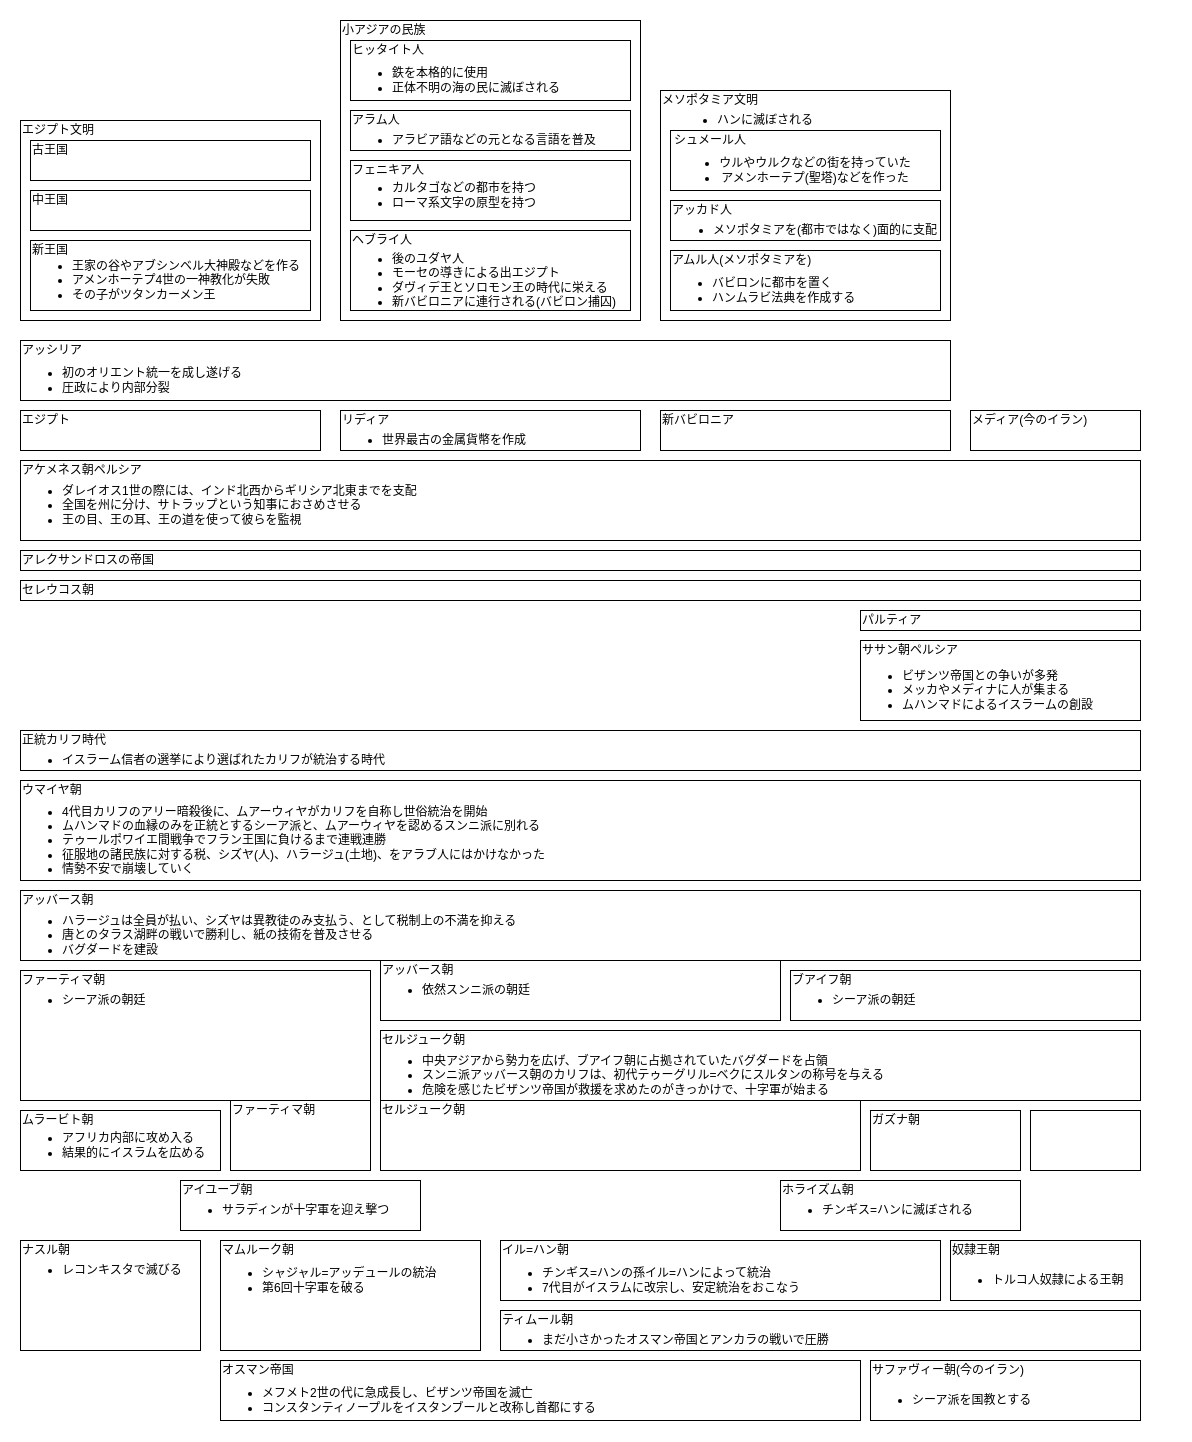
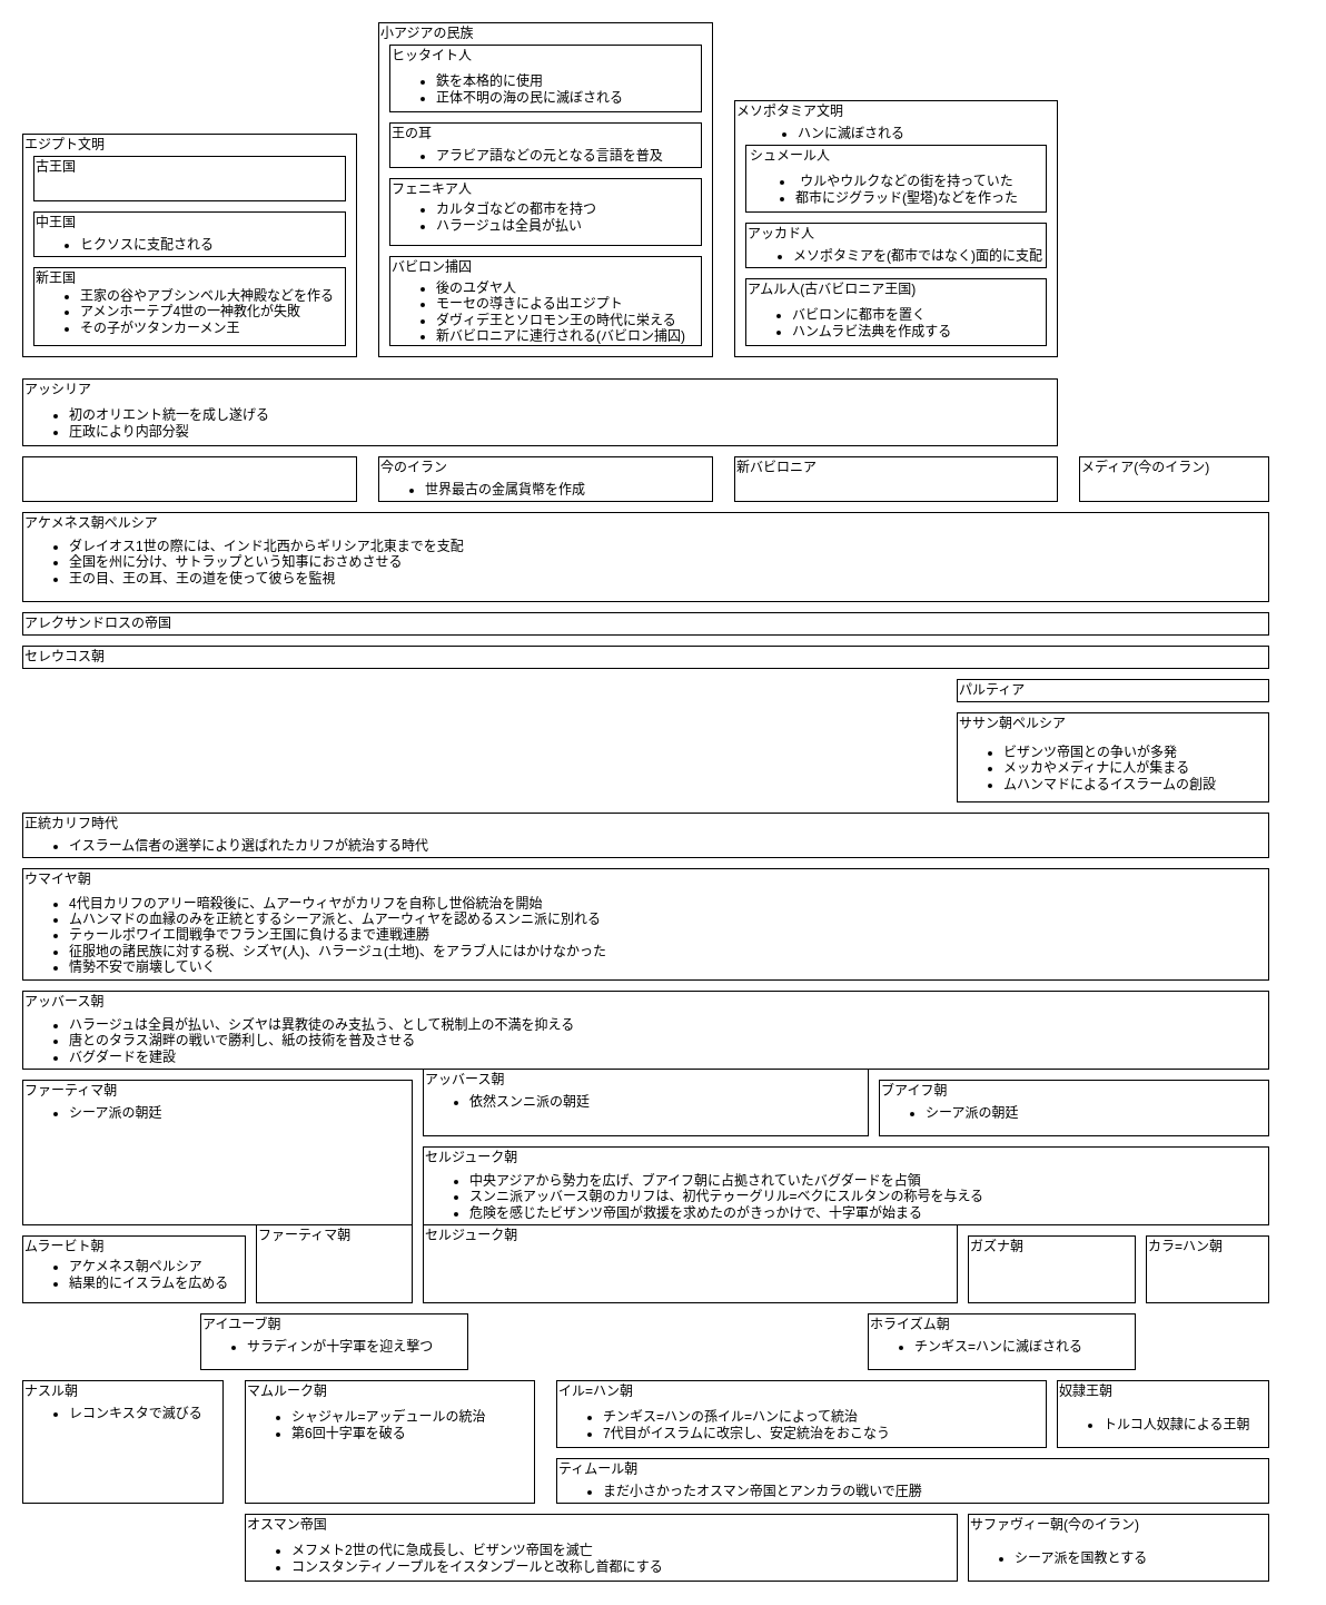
- <mxCell id="30" value="アラム人" style="text;html=1;strokeColor=none;fillColor=none;align=left;verticalAlign=middle;whiteSpace=wrap;rounded=0;" vertex="1" parent="1"><mxGeometry x="350" y="110" width="80" height="20" as="geometry" /></mxCell>
+ <mxCell id="30" value="王の耳" style="text;html=1;strokeColor=none;fillColor=none;align=left;verticalAlign=middle;whiteSpace=wrap;rounded=0;" vertex="1" parent="1"><mxGeometry x="350" y="110" width="80" height="20" as="geometry" /></mxCell>
- <mxCell id="7" value="&lt;ul&gt;&lt;li&gt;ウルやウルクなどの街を持っていた&lt;/li&gt;&lt;li&gt;アメンホーテプ(聖塔)などを作った&lt;/li&gt;&lt;/ul&gt;" style="text;html=1;strokeColor=none;fillColor=none;align=center;verticalAlign=middle;whiteSpace=wrap;rounded=0;" vertex="1" parent="1"><mxGeometry x="670" y="150" width="250" height="40" as="geometry" /></mxCell>
+ <mxCell id="7" value="&lt;ul&gt;&lt;li&gt;ウルやウルクなどの街を持っていた&lt;/li&gt;&lt;li&gt;都市にジグラッド(聖塔)などを作った&lt;/li&gt;&lt;/ul&gt;" style="text;html=1;strokeColor=none;fillColor=none;align=center;verticalAlign=middle;whiteSpace=wrap;rounded=0;" vertex="1" parent="1"><mxGeometry x="670" y="150" width="250" height="40" as="geometry" /></mxCell>
- <mxCell id="34" value="&lt;ul&gt;&lt;li&gt;カルタゴなどの都市を持つ&lt;/li&gt;&lt;li&gt;ローマ系文字の原型を持つ&lt;/li&gt;&lt;/ul&gt;" style="text;html=1;strokeColor=none;fillColor=none;align=left;verticalAlign=middle;whiteSpace=wrap;rounded=0;" vertex="1" parent="1"><mxGeometry x="350" y="180" width="250" height="30" as="geometry" /></mxCell>
+ <mxCell id="34" value="&lt;ul&gt;&lt;li&gt;カルタゴなどの都市を持つ&lt;/li&gt;&lt;li&gt;ハラージュは全員が払い&lt;/li&gt;&lt;/ul&gt;" style="text;html=1;strokeColor=none;fillColor=none;align=left;verticalAlign=middle;whiteSpace=wrap;rounded=0;" vertex="1" parent="1"><mxGeometry x="350" y="180" width="250" height="30" as="geometry" /></mxCell>
+ <mxCell id="20" value="&lt;ul&gt;&lt;li&gt;ヒクソスに支配される&lt;/li&gt;&lt;/ul&gt;" style="text;html=1;strokeColor=none;fillColor=none;align=left;verticalAlign=middle;whiteSpace=wrap;rounded=0;" vertex="1" parent="1"><mxGeometry x="30" y="210" width="210" height="20" as="geometry" /></mxCell>
- <mxCell id="36" value="ヘブライ人" style="text;html=1;strokeColor=none;fillColor=none;align=left;verticalAlign=middle;whiteSpace=wrap;rounded=0;" vertex="1" parent="1"><mxGeometry x="350" y="230" width="80" height="20" as="geometry" /></mxCell>
+ <mxCell id="36" value="バビロン捕囚" style="text;html=1;strokeColor=none;fillColor=none;align=left;verticalAlign=middle;whiteSpace=wrap;rounded=0;" vertex="1" parent="1"><mxGeometry x="350" y="230" width="80" height="20" as="geometry" /></mxCell>
- <mxCell id="12" value="アムル人(メソポタミアを)" style="text;html=1;strokeColor=none;fillColor=none;align=left;verticalAlign=middle;whiteSpace=wrap;rounded=0;" vertex="1" parent="1"><mxGeometry x="670" y="250" width="160" height="20" as="geometry" /></mxCell>
+ <mxCell id="12" value="アムル人(古バビロニア王国)" style="text;html=1;strokeColor=none;fillColor=none;align=left;verticalAlign=middle;whiteSpace=wrap;rounded=0;" vertex="1" parent="1"><mxGeometry x="670" y="250" width="160" height="20" as="geometry" /></mxCell>
- <mxCell id="42" value="エジプト" style="text;html=1;strokeColor=none;fillColor=none;align=left;verticalAlign=middle;whiteSpace=wrap;rounded=0;" vertex="1" parent="1"><mxGeometry x="20" y="410" width="80" height="20" as="geometry" /></mxCell>
- <mxCell id="44" value="リディア" style="text;html=1;strokeColor=none;fillColor=none;align=left;verticalAlign=middle;whiteSpace=wrap;rounded=0;" vertex="1" parent="1"><mxGeometry x="340" y="410" width="80" height="20" as="geometry" /></mxCell>
+ <mxCell id="44" value="今のイラン" style="text;html=1;strokeColor=none;fillColor=none;align=left;verticalAlign=middle;whiteSpace=wrap;rounded=0;" vertex="1" parent="1"><mxGeometry x="340" y="410" width="80" height="20" as="geometry" /></mxCell>
+ <mxCell id="92" value="カラ=ハン朝" style="text;html=1;strokeColor=none;fillColor=none;align=left;verticalAlign=middle;whiteSpace=wrap;rounded=0;" vertex="1" parent="1"><mxGeometry x="1030" y="1110" width="80" height="20" as="geometry" /></mxCell>
- <mxCell id="85" value="&lt;ul&gt;&lt;li&gt;アフリカ内部に攻め入る&lt;/li&gt;&lt;li&gt;結果的にイスラムを広める&lt;/li&gt;&lt;/ul&gt;" style="text;html=1;strokeColor=none;fillColor=none;align=left;verticalAlign=middle;whiteSpace=wrap;rounded=0;" vertex="1" parent="1"><mxGeometry x="20" y="1130" width="190" height="30" as="geometry" /></mxCell>
+ <mxCell id="85" value="&lt;ul&gt;&lt;li&gt;アケメネス朝ペルシア&lt;/li&gt;&lt;li&gt;結果的にイスラムを広める&lt;/li&gt;&lt;/ul&gt;" style="text;html=1;strokeColor=none;fillColor=none;align=left;verticalAlign=middle;whiteSpace=wrap;rounded=0;" vertex="1" parent="1"><mxGeometry x="20" y="1130" width="190" height="30" as="geometry" /></mxCell>
